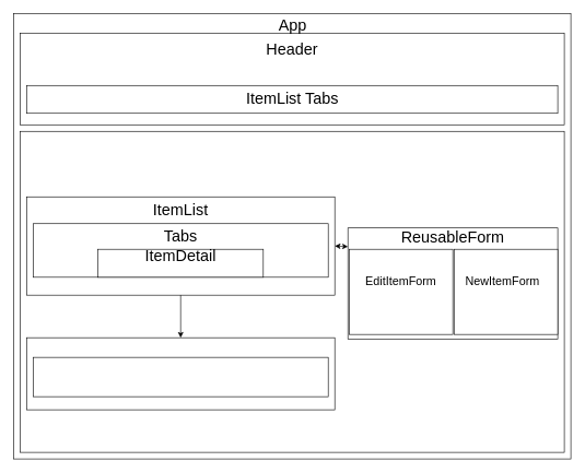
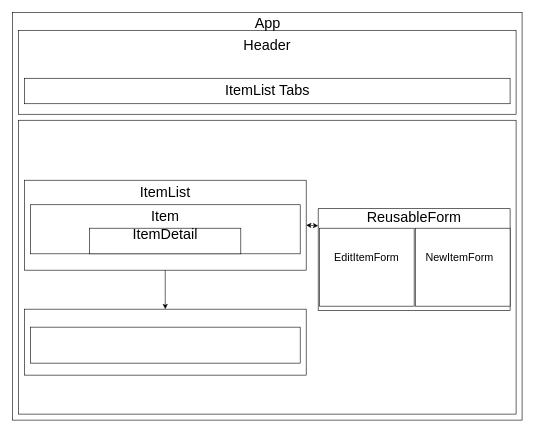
- <mxCell id="14" value="Tabs" style="text;html=1;strokeColor=none;fillColor=none;align=center;verticalAlign=middle;whiteSpace=wrap;rounded=0;fontSize=24;" parent="9" vertex="1"><mxGeometry x="205" y="40.905" width="60" height="40.909" as="geometry" /></mxCell>
+ <mxCell id="14" value="Item" style="text;html=1;strokeColor=none;fillColor=none;align=center;verticalAlign=middle;whiteSpace=wrap;rounded=0;fontSize=24;" parent="9" vertex="1"><mxGeometry x="205" y="40.905" width="60" height="40.909" as="geometry" /></mxCell>
